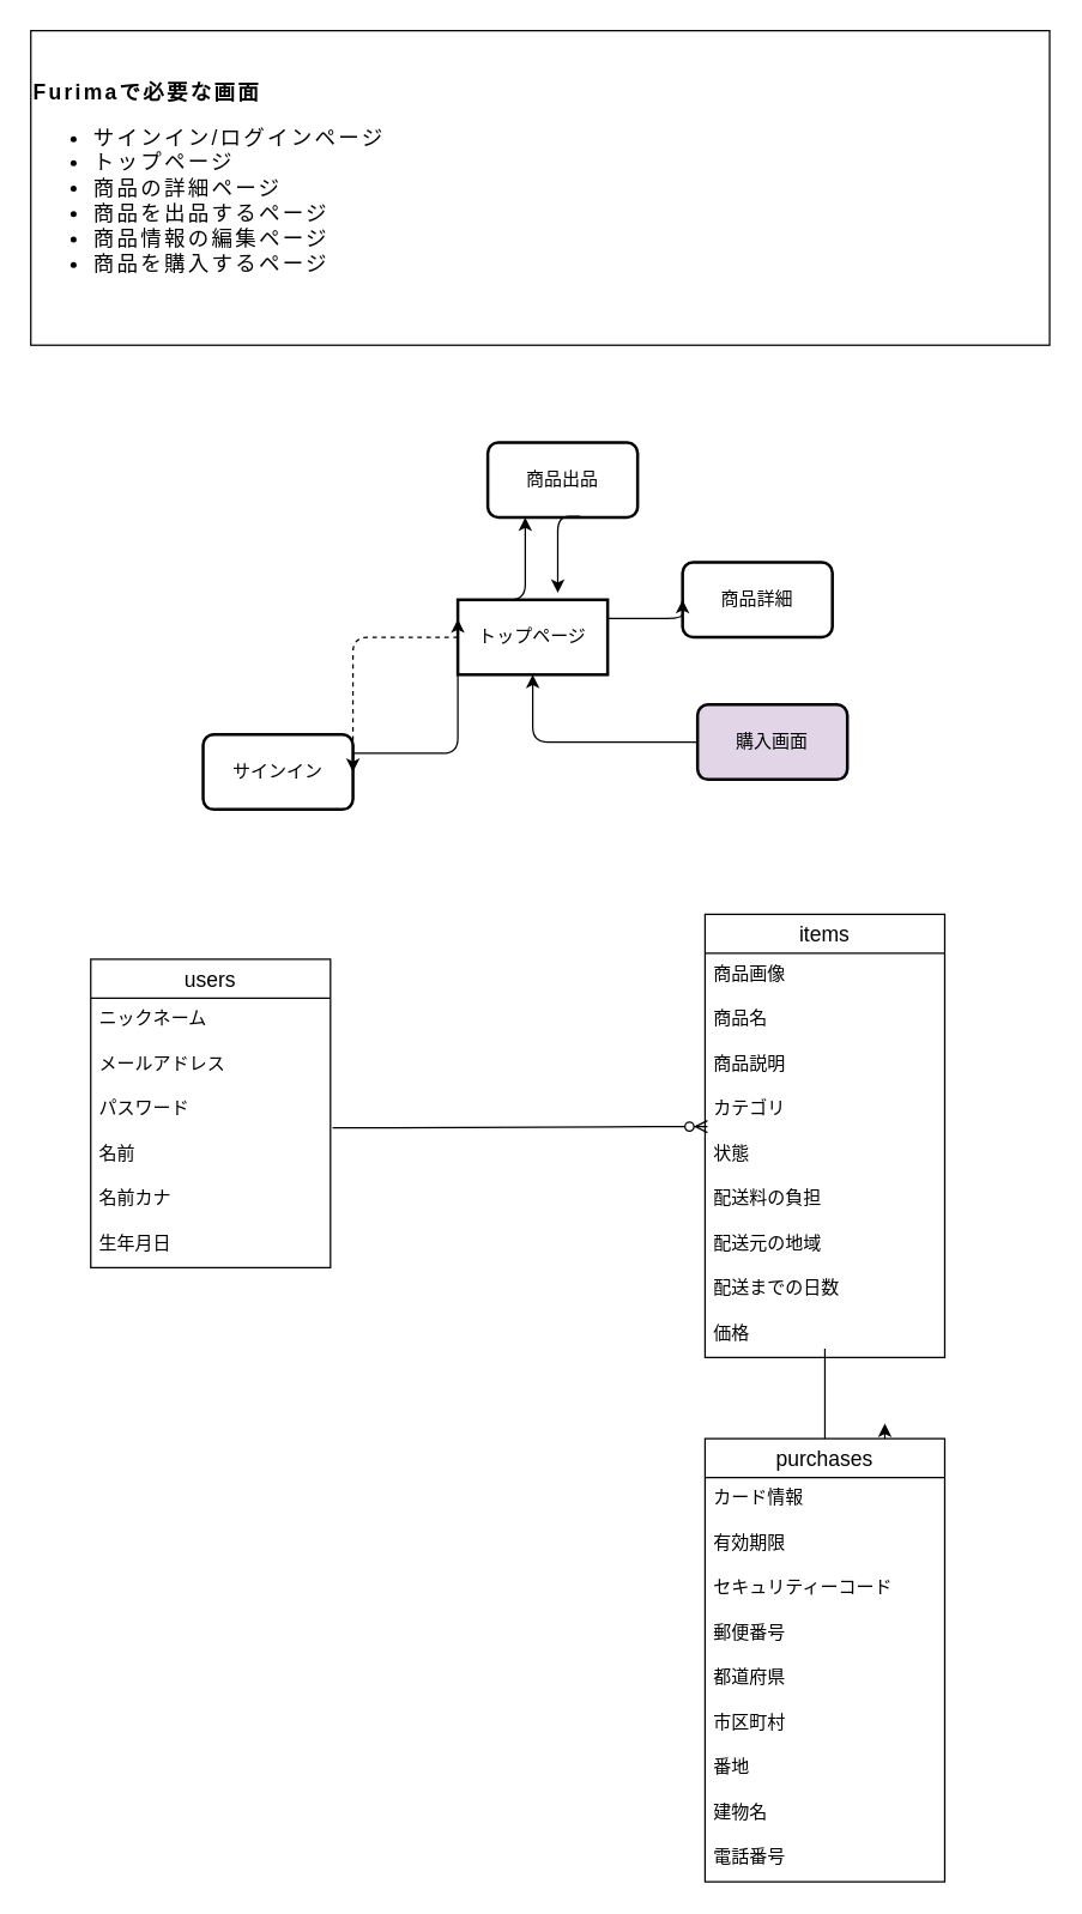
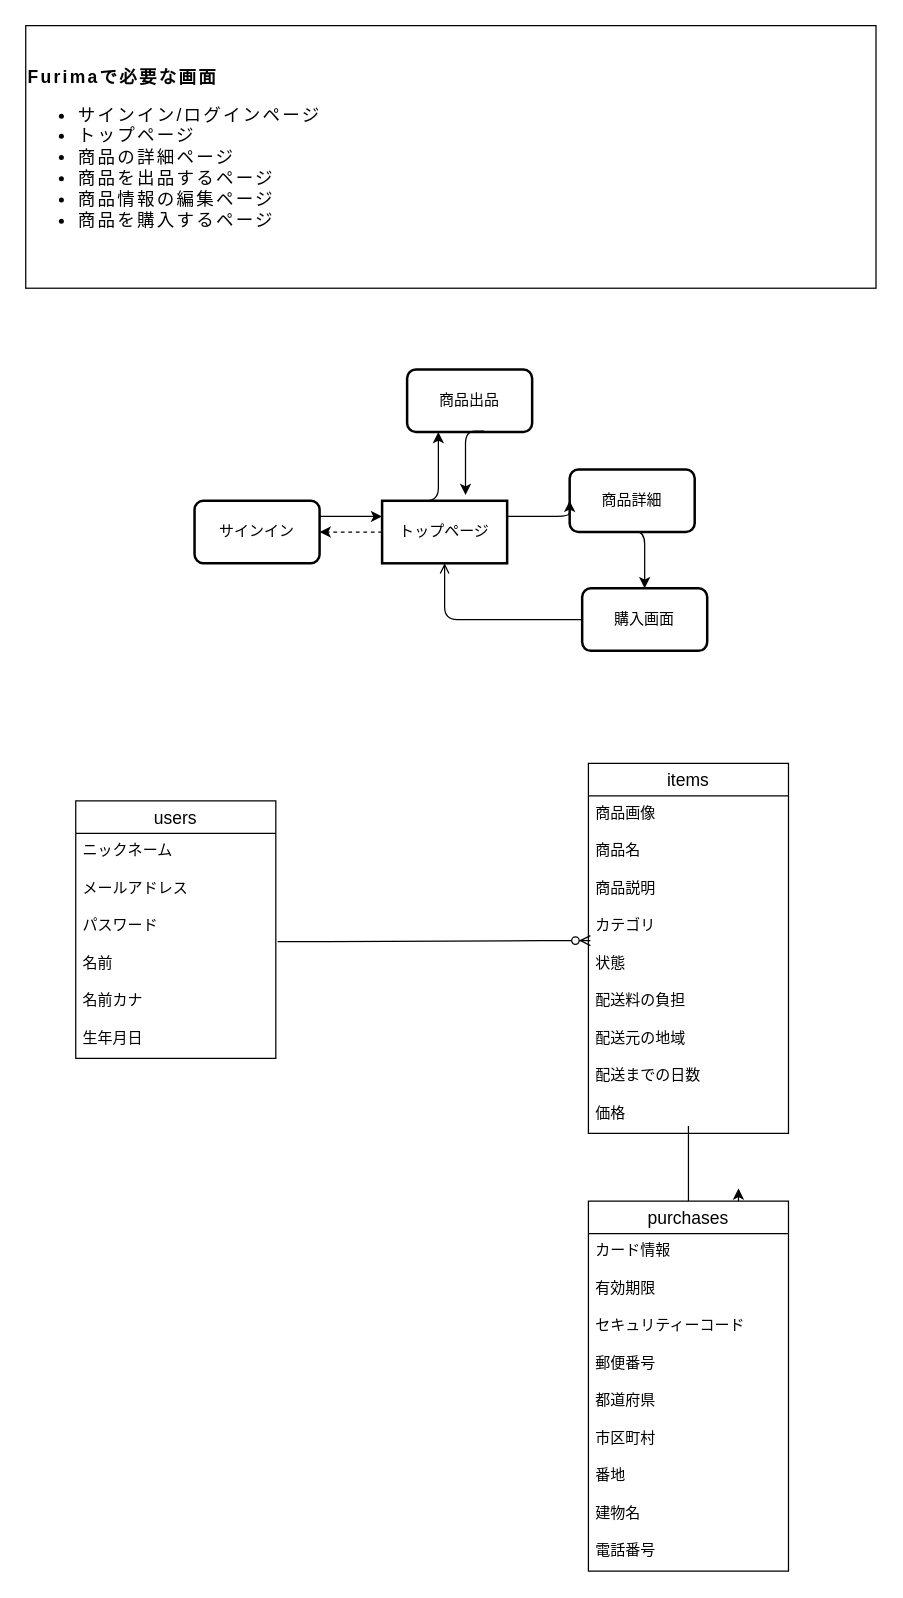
+ <mxCell id="13" value="" style="edgeStyle=segmentEdgeStyle;endArrow=classic;html=1;exitX=0.471;exitY=0.997;exitDx=0;exitDy=0;entryX=0.5;entryY=0;entryDx=0;entryDy=0;exitPerimeter=0;" edge="1" parent="1" source="6" target="7"><mxGeometry width="50" height="50" relative="1" as="geometry"><mxPoint x="415" y="422.5" as="sourcePoint" /><mxPoint x="475" y="415" as="targetPoint" /></mxGeometry></mxCell>
- <mxCell id="14" value="" style="edgeStyle=segmentEdgeStyle;endArrow=classic;html=1;exitX=0;exitY=0.5;exitDx=0;exitDy=0;entryX=0.5;entryY=1;entryDx=0;entryDy=0;" edge="1" parent="1" source="7" target="3"><mxGeometry width="50" height="50" relative="1" as="geometry"><mxPoint x="522.1" y="439.85" as="sourcePoint" /><mxPoint x="525" y="480" as="targetPoint" /></mxGeometry></mxCell>
+ <mxCell id="14" value="" style="edgeStyle=segmentEdgeStyle;endArrow=open;html=1;exitX=0;exitY=0.5;exitDx=0;exitDy=0;entryX=0.5;entryY=1;entryDx=0;entryDy=0;" edge="1" parent="1" source="7" target="3"><mxGeometry width="50" height="50" relative="1" as="geometry"><mxPoint x="522.1" y="439.85" as="sourcePoint" /><mxPoint x="525" y="480" as="targetPoint" /></mxGeometry></mxCell>
- <mxCell id="7" value="購入画面" style="rounded=1;whiteSpace=wrap;html=1;absoluteArcSize=1;arcSize=14;strokeWidth=2;fillColor=#e1d5e7;" vertex="1" parent="1"><mxGeometry x="465" y="470" width="100" height="50" as="geometry" /></mxCell>
+ <mxCell id="7" value="購入画面" style="rounded=1;whiteSpace=wrap;html=1;absoluteArcSize=1;arcSize=14;strokeWidth=2;" vertex="1" parent="1"><mxGeometry x="465" y="470" width="100" height="50" as="geometry" /></mxCell>
- <mxCell id="5" value="サインイン" style="rounded=1;whiteSpace=wrap;html=1;absoluteArcSize=1;arcSize=14;strokeWidth=2;" vertex="1" parent="1"><mxGeometry x="135" y="490" width="100" height="50" as="geometry" /></mxCell>
+ <mxCell id="5" value="サインイン" style="rounded=1;whiteSpace=wrap;html=1;absoluteArcSize=1;arcSize=14;strokeWidth=2;" vertex="1" parent="1"><mxGeometry x="155" y="400" width="100" height="50" as="geometry" /></mxCell>
